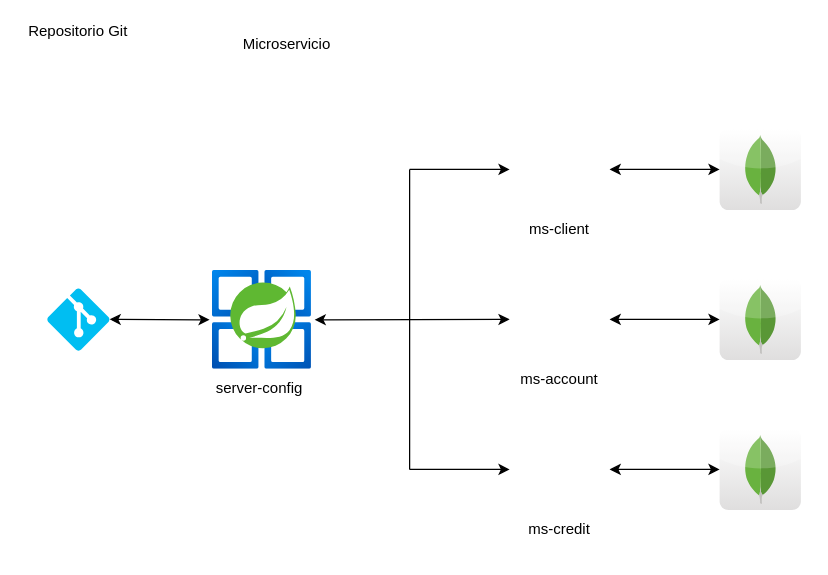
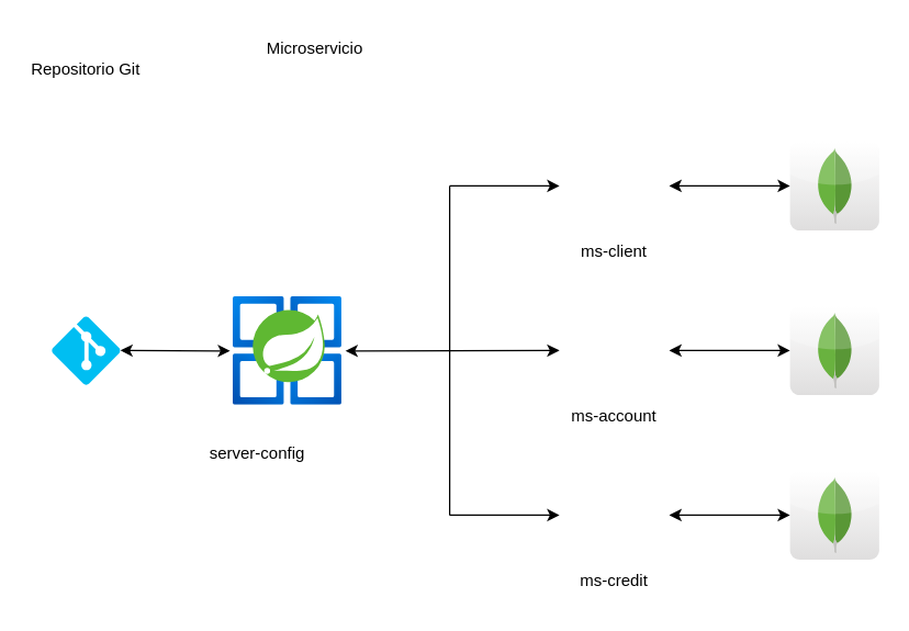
- <mxCell id="22" value="Repositorio Git" style="text;html=1;strokeColor=none;fillColor=none;align=center;verticalAlign=middle;whiteSpace=wrap;rounded=0;" vertex="1" parent="1"><mxGeometry x="20" y="10" width="84" height="30" as="geometry" /></mxCell>
+ <mxCell id="22" value="Repositorio Git" style="text;html=1;strokeColor=none;fillColor=none;align=center;verticalAlign=middle;whiteSpace=wrap;rounded=0;" vertex="1" parent="1"><mxGeometry x="20" y="35" width="84" height="30" as="geometry" /></mxCell>
- <mxCell id="18" value="server-config" style="text;html=1;strokeColor=none;fillColor=none;align=center;verticalAlign=middle;whiteSpace=wrap;rounded=0;" vertex="1" parent="1"><mxGeometry x="167" y="295" width="80" height="30" as="geometry" /></mxCell>
+ <mxCell id="18" value="server-config" style="text;html=1;strokeColor=none;fillColor=none;align=center;verticalAlign=middle;whiteSpace=wrap;rounded=0;" vertex="1" parent="1"><mxGeometry x="147" y="315" width="80" height="30" as="geometry" /></mxCell>
